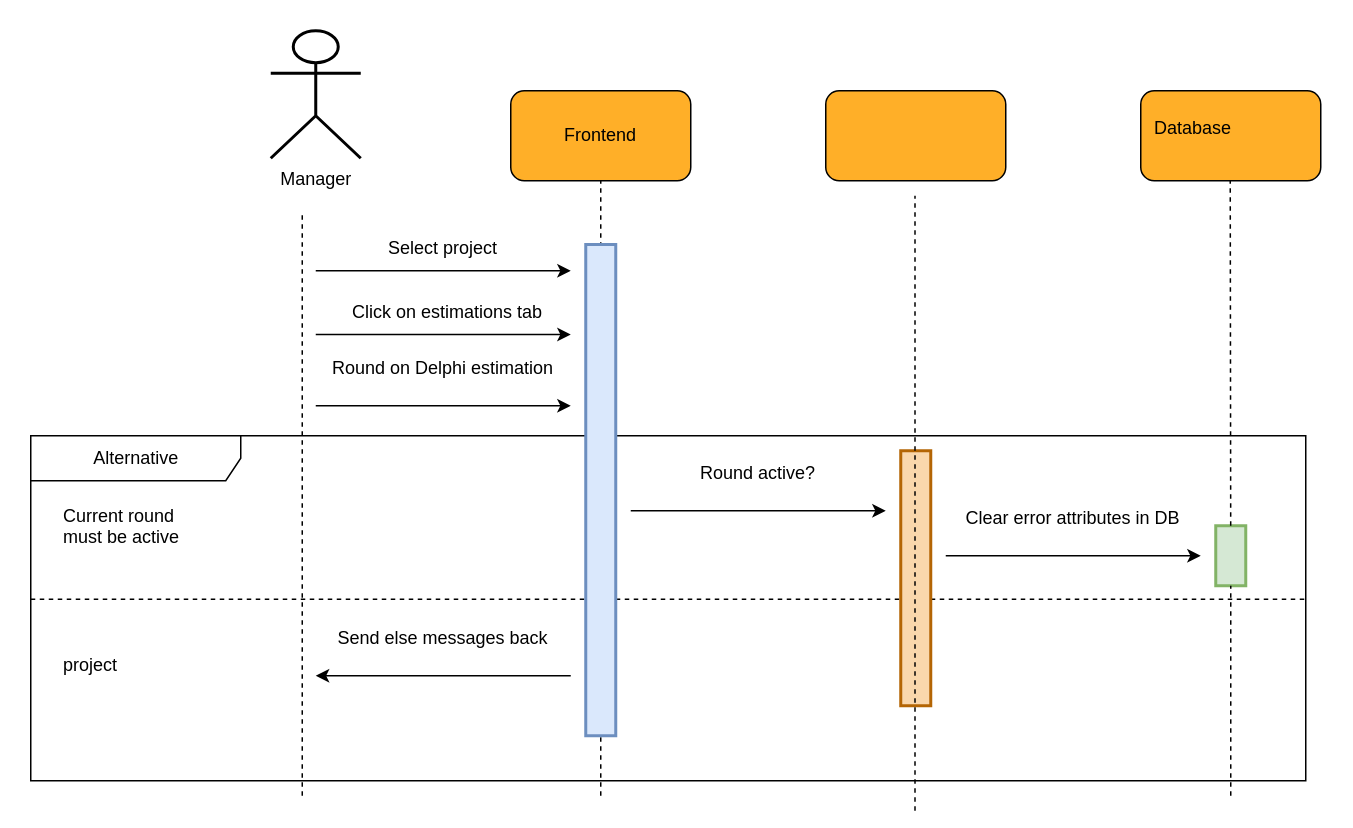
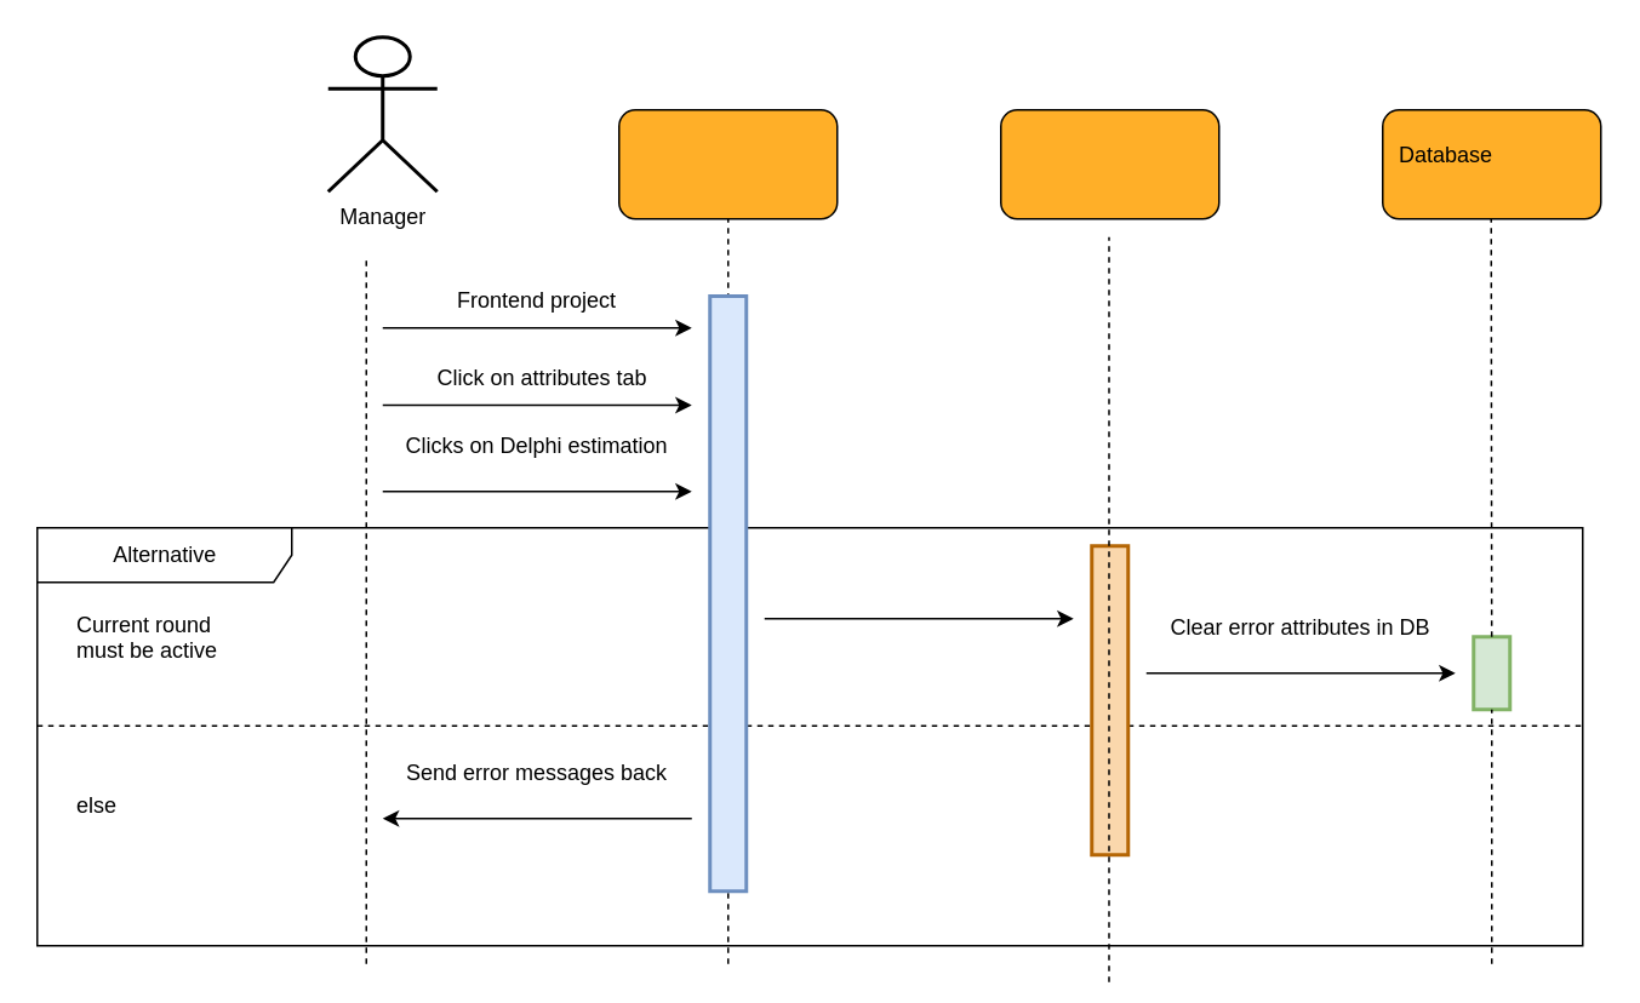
- <mxCell id="16" value="&lt;font style=&quot;font-size: 12px;&quot;&gt;Frontend&lt;/font&gt;" style="text;html=1;strokeColor=none;fillColor=none;align=center;verticalAlign=middle;whiteSpace=wrap;rounded=0;fontSize=12;" vertex="1" parent="14"><mxGeometry x="30" y="15" width="60" height="30" as="geometry" /></mxCell>
- <mxCell id="27" value="Select project" style="text;html=1;strokeColor=none;fillColor=none;align=center;verticalAlign=middle;whiteSpace=wrap;rounded=0;" vertex="1" parent="1"><mxGeometry x="220" y="150" width="150" height="30" as="geometry" /></mxCell>
+ <mxCell id="27" value="Frontend project" style="text;html=1;strokeColor=none;fillColor=none;align=center;verticalAlign=middle;whiteSpace=wrap;rounded=0;" vertex="1" parent="1"><mxGeometry x="220" y="150" width="150" height="30" as="geometry" /></mxCell>
- <mxCell id="29" value="Click on estimations tab" style="text;html=1;strokeColor=none;fillColor=none;align=center;verticalAlign=middle;whiteSpace=wrap;rounded=0;" vertex="1" parent="1"><mxGeometry x="222.5" y="192.5" width="150" height="30" as="geometry" /></mxCell>
+ <mxCell id="29" value="Click on attributes tab" style="text;html=1;strokeColor=none;fillColor=none;align=center;verticalAlign=middle;whiteSpace=wrap;rounded=0;" vertex="1" parent="1"><mxGeometry x="222.5" y="192.5" width="150" height="30" as="geometry" /></mxCell>
- <mxCell id="33" value="Round on Delphi estimation" style="text;html=1;strokeColor=none;fillColor=none;align=center;verticalAlign=middle;whiteSpace=wrap;rounded=0;" vertex="1" parent="1"><mxGeometry x="220" y="230" width="150" height="30" as="geometry" /></mxCell>
+ <mxCell id="33" value="Clicks on Delphi estimation" style="text;html=1;strokeColor=none;fillColor=none;align=center;verticalAlign=middle;whiteSpace=wrap;rounded=0;" vertex="1" parent="1"><mxGeometry x="220" y="230" width="150" height="30" as="geometry" /></mxCell>
- <mxCell id="9" value="Round active?" style="text;html=1;strokeColor=none;fillColor=none;align=center;verticalAlign=middle;whiteSpace=wrap;rounded=0;" vertex="1" parent="7"><mxGeometry x="10" width="150" height="30" as="geometry" /></mxCell>
- <mxCell id="13" value="Send else messages back" style="text;html=1;strokeColor=none;fillColor=none;align=center;verticalAlign=middle;whiteSpace=wrap;rounded=0;" vertex="1" parent="11"><mxGeometry x="10" width="150" height="30" as="geometry" /></mxCell>
+ <mxCell id="13" value="Send error messages back" style="text;html=1;strokeColor=none;fillColor=none;align=center;verticalAlign=middle;whiteSpace=wrap;rounded=0;" vertex="1" parent="11"><mxGeometry x="10" width="150" height="30" as="geometry" /></mxCell>
- <mxCell id="4" value="project" style="line;strokeWidth=1;dashed=1;labelPosition=center;verticalLabelPosition=bottom;align=left;verticalAlign=top;spacingLeft=20;spacingTop=15;fillColor=none;fontSize=12;" vertex="1" parent="2"><mxGeometry y="93.704" width="850.0" height="30.496" as="geometry" /></mxCell>
+ <mxCell id="4" value="else" style="line;strokeWidth=1;dashed=1;labelPosition=center;verticalLabelPosition=bottom;align=left;verticalAlign=top;spacingLeft=20;spacingTop=15;fillColor=none;fontSize=12;" vertex="1" parent="2"><mxGeometry y="93.704" width="850.0" height="30.496" as="geometry" /></mxCell>
